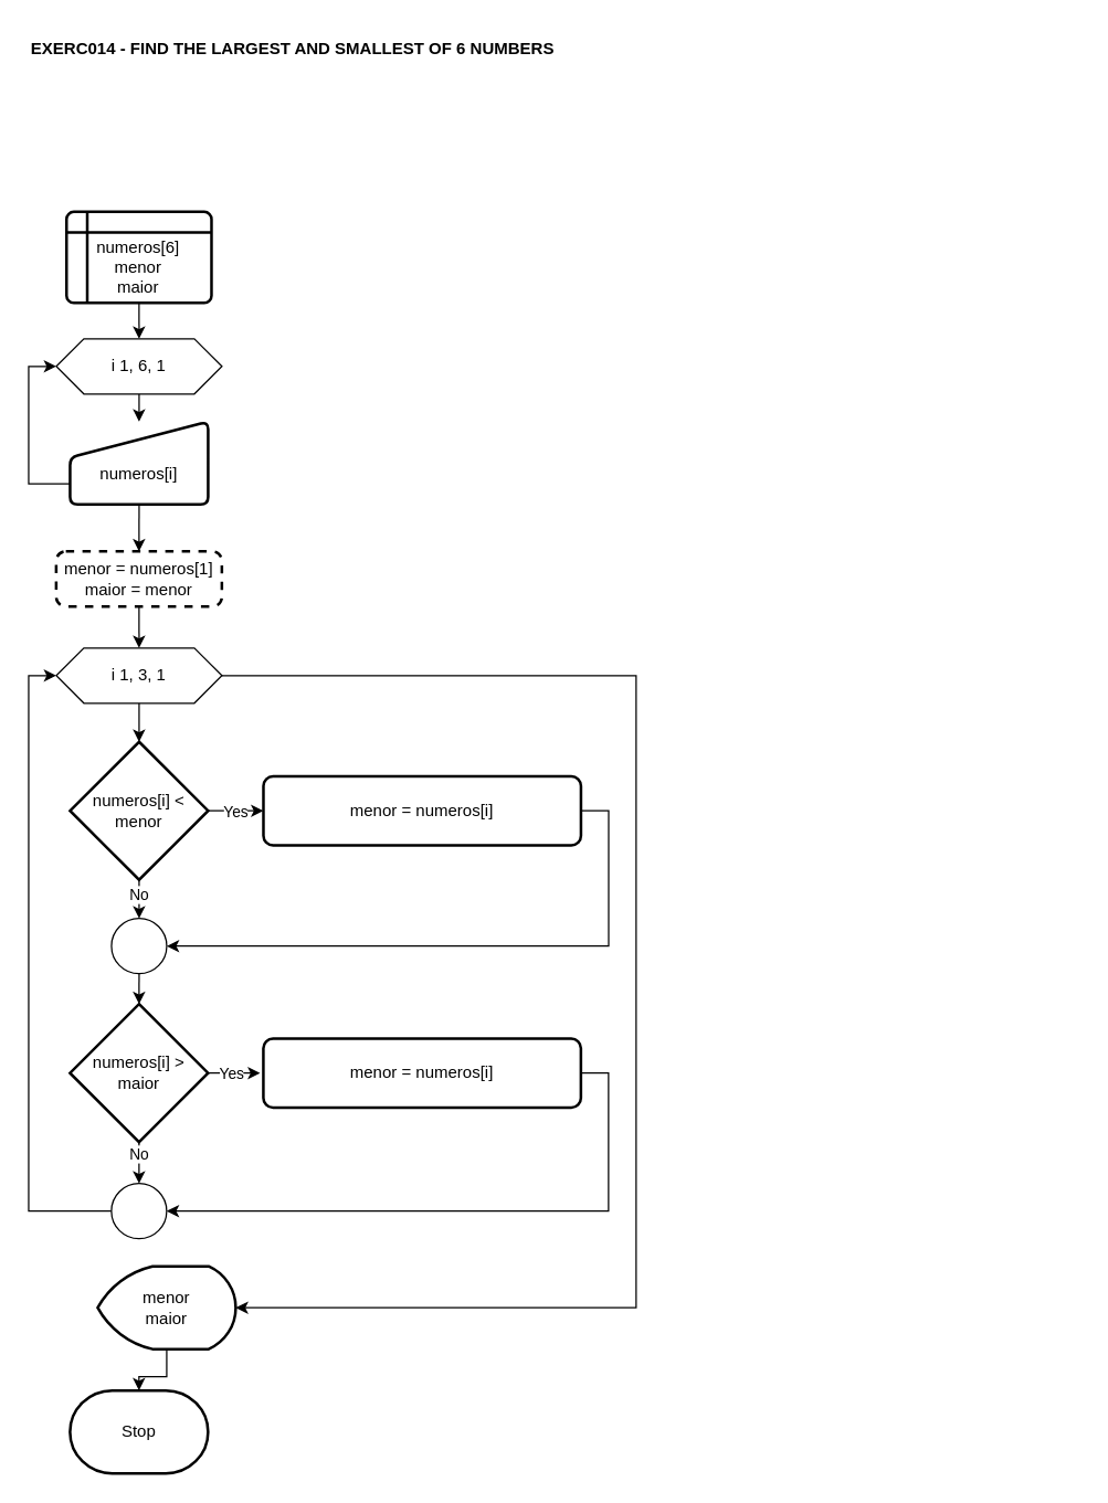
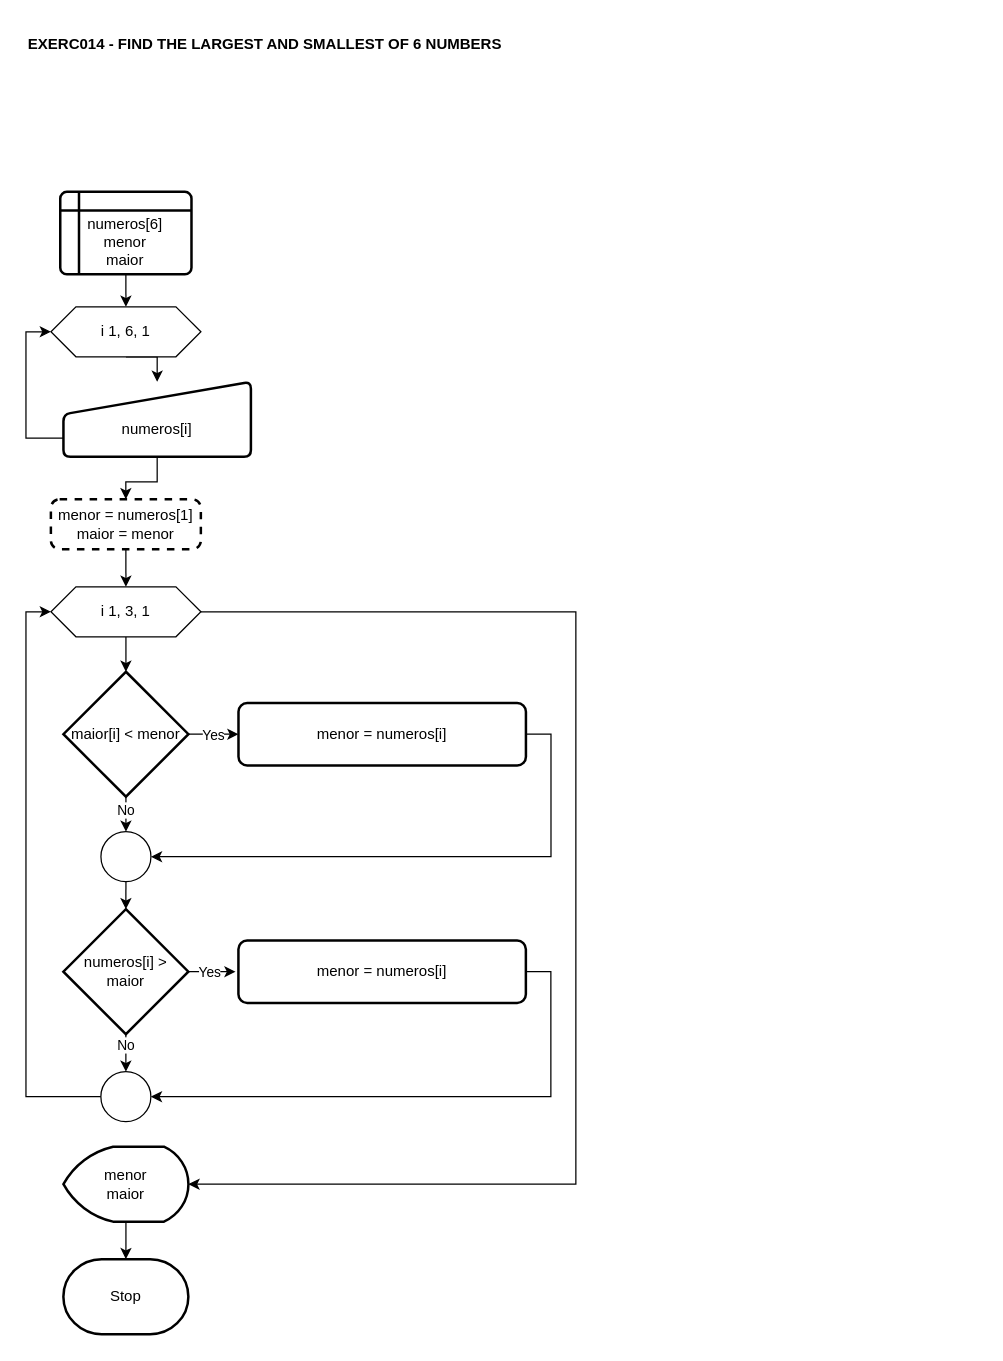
- <mxCell id="7" value="&lt;div&gt;&lt;br&gt;&lt;/div&gt;&lt;div&gt;numeros[i]&lt;/div&gt;" style="html=1;strokeWidth=2;shape=manualInput;whiteSpace=wrap;rounded=1;size=26;arcSize=11;" parent="1" vertex="1"><mxGeometry x="49.99" y="305" width="100" height="60" as="geometry" /></mxCell>
+ <mxCell id="7" value="&lt;div&gt;&lt;br&gt;&lt;/div&gt;&lt;div&gt;numeros[i]&lt;/div&gt;" style="html=1;strokeWidth=2;shape=manualInput;whiteSpace=wrap;rounded=1;size=26;arcSize=11;" parent="1" vertex="1"><mxGeometry x="49.99" y="305" width="150" height="60" as="geometry" /></mxCell>
- <mxCell id="17" value="numeros[i] &amp;lt; menor" style="strokeWidth=2;html=1;shape=mxgraph.flowchart.decision;whiteSpace=wrap;" parent="1" vertex="1"><mxGeometry x="49.99" y="537" width="100" height="100" as="geometry" /></mxCell>
+ <mxCell id="17" value="maior[i] &amp;lt; menor" style="strokeWidth=2;html=1;shape=mxgraph.flowchart.decision;whiteSpace=wrap;" parent="1" vertex="1"><mxGeometry x="49.99" y="537" width="100" height="100" as="geometry" /></mxCell>
- <mxCell id="34" value="menor&lt;div&gt;maior&lt;/div&gt;" style="strokeWidth=2;html=1;shape=mxgraph.flowchart.display;whiteSpace=wrap;" vertex="1" parent="1"><mxGeometry x="69.99" y="917" width="100" height="60" as="geometry" /></mxCell>
+ <mxCell id="34" value="menor&lt;div&gt;maior&lt;/div&gt;" style="strokeWidth=2;html=1;shape=mxgraph.flowchart.display;whiteSpace=wrap;" vertex="1" parent="1"><mxGeometry x="49.99" y="917" width="100" height="60" as="geometry" /></mxCell>
